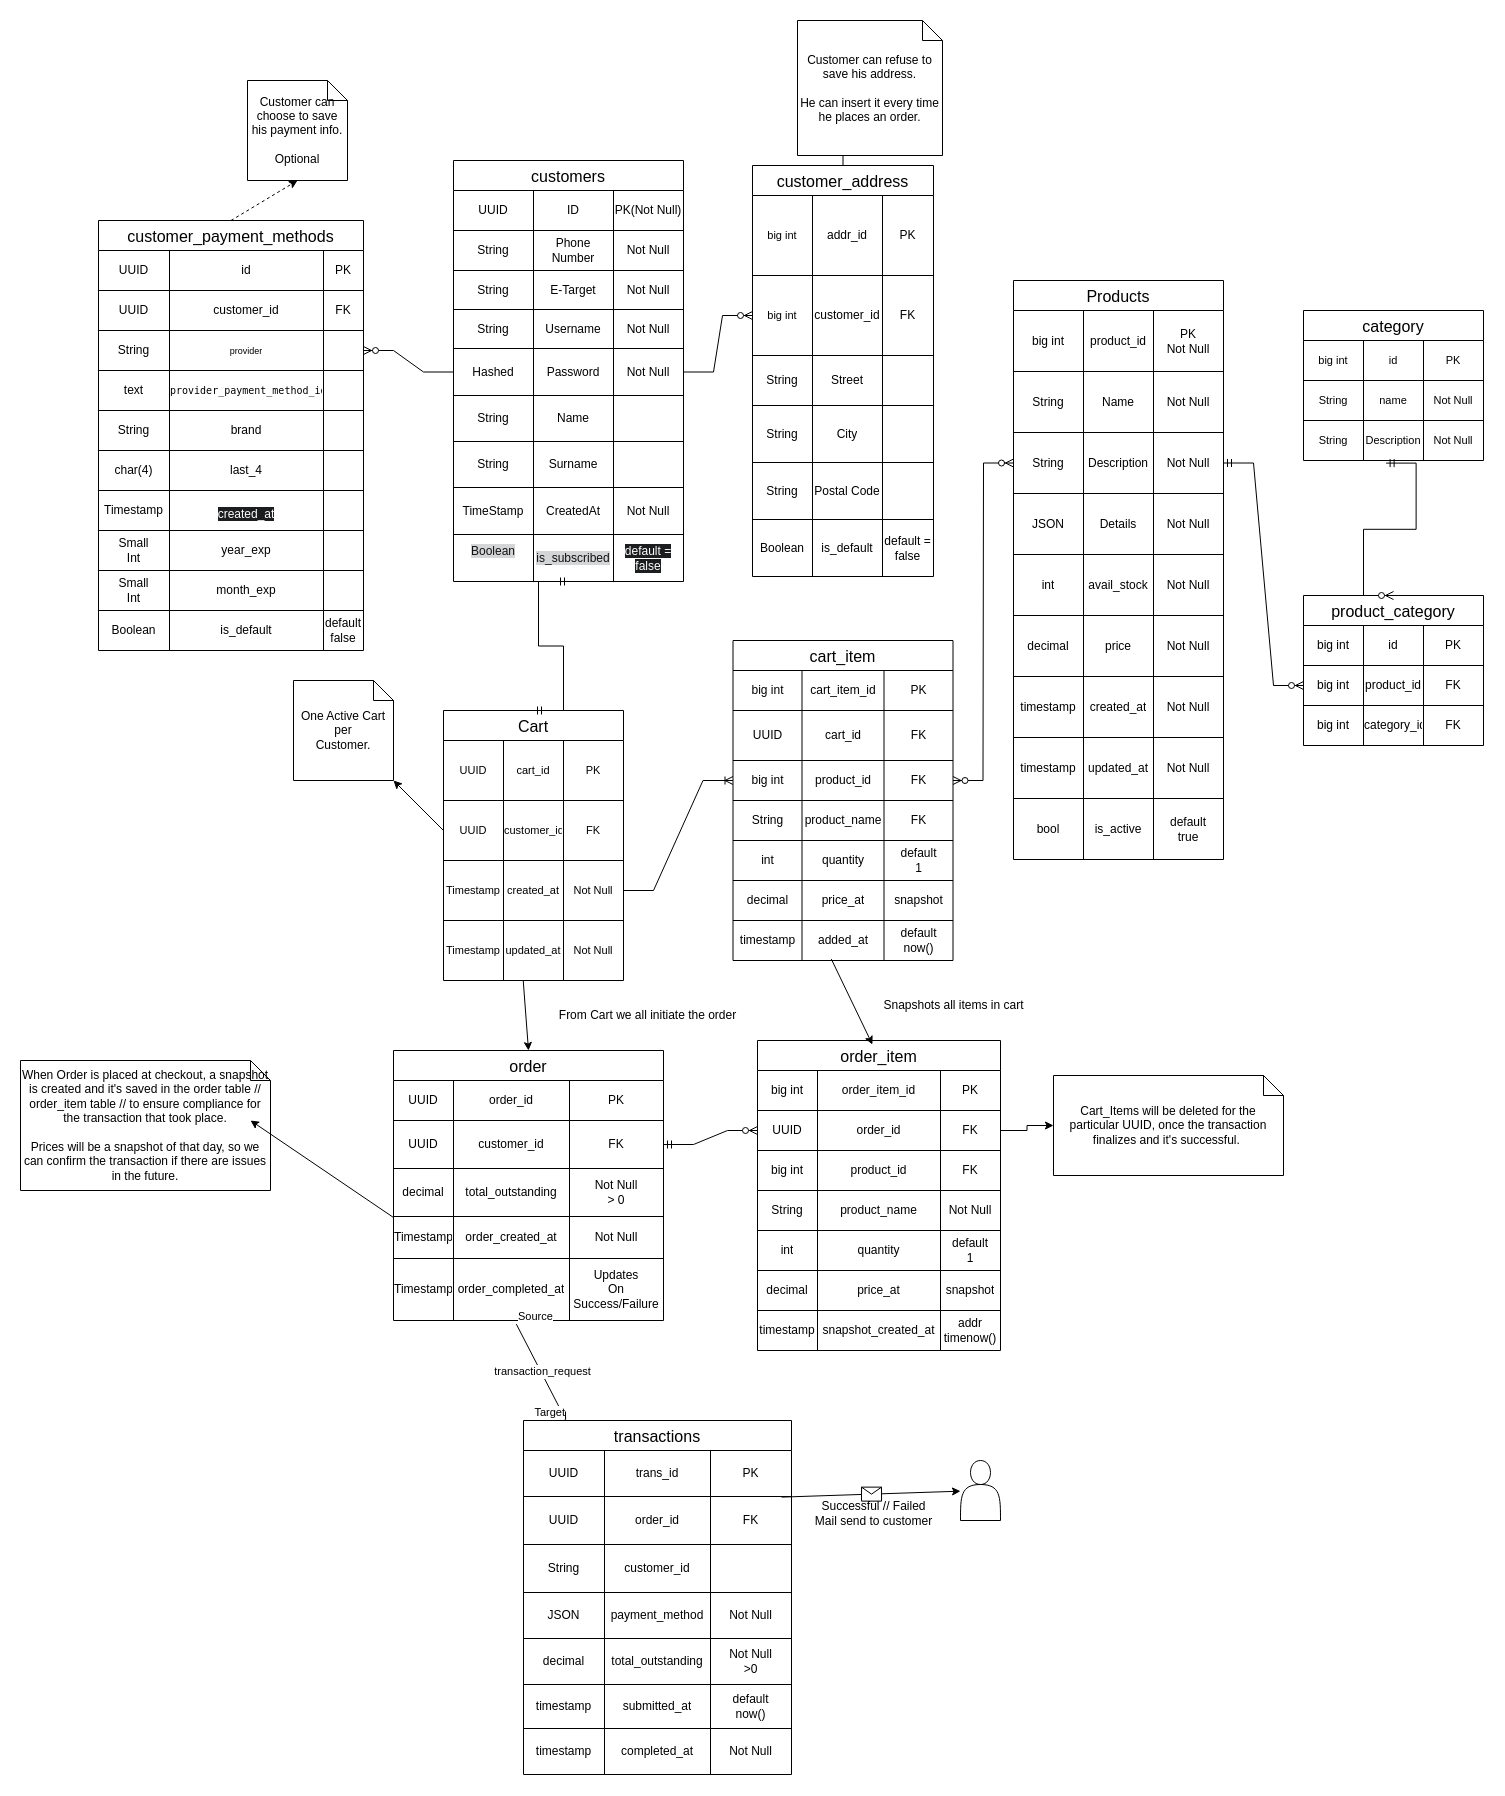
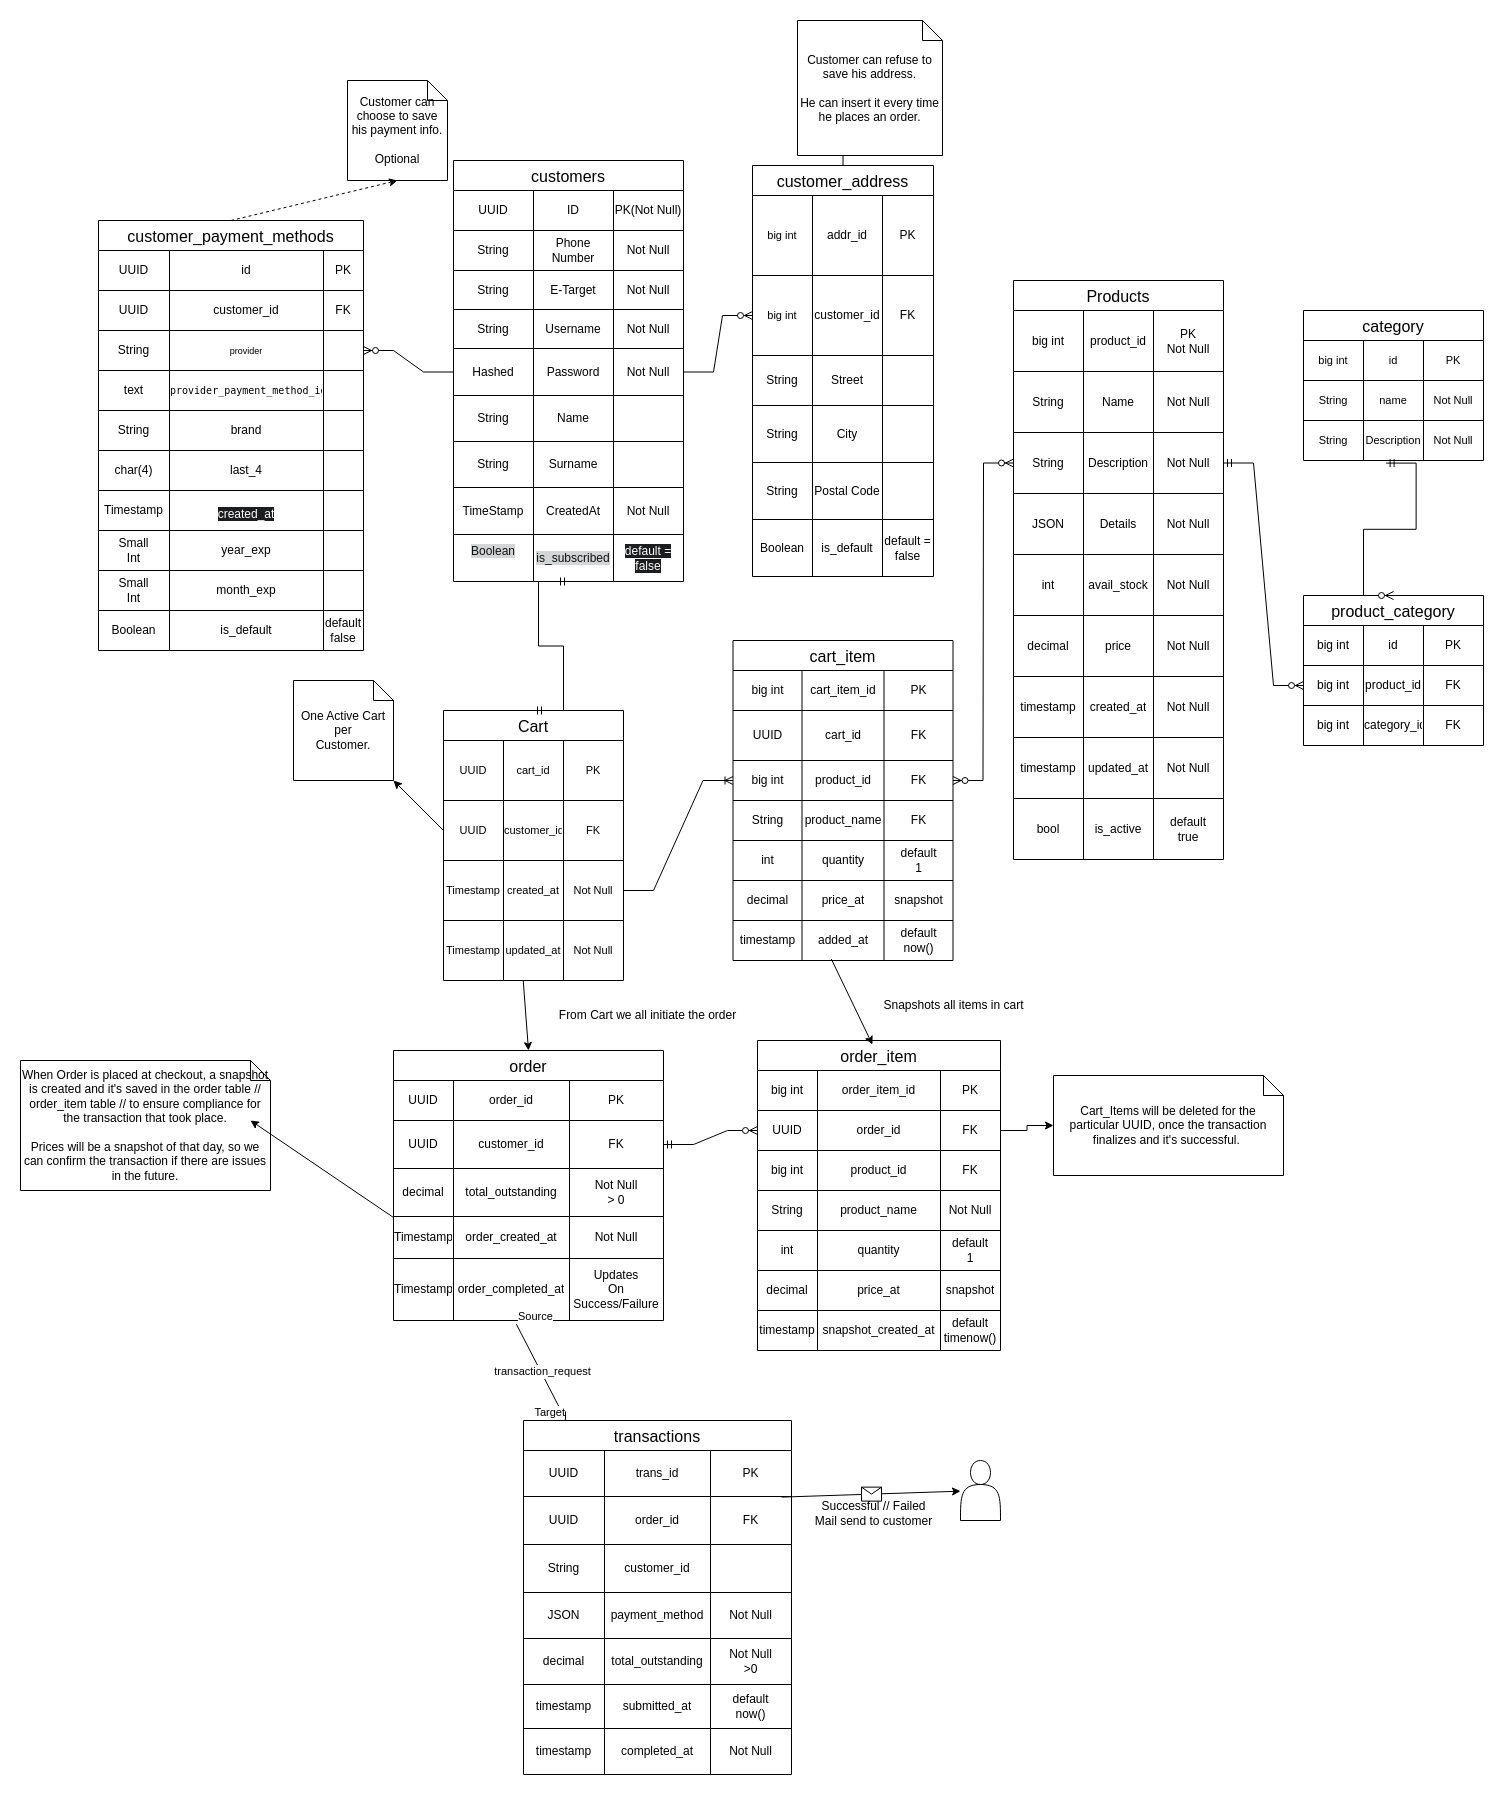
- <mxCell id="129" value="Customer can choose to save his payment info.&lt;br&gt;&lt;br&gt;Optional" style="shape=note;size=20;whiteSpace=wrap;html=1;" parent="1" vertex="1"><mxGeometry x="247" y="80" width="100" height="100" as="geometry" /></mxCell>
+ <mxCell id="129" value="Customer can choose to save his payment info.&lt;br&gt;&lt;br&gt;Optional" style="shape=note;size=20;whiteSpace=wrap;html=1;" parent="1" vertex="1"><mxGeometry x="347" y="80" width="100" height="100" as="geometry" /></mxCell>
- <mxCell id="276" value="addr&lt;br&gt;timenow()" style="shape=partialRectangle;html=1;whiteSpace=wrap;connectable=0;strokeColor=inherit;overflow=hidden;fillColor=none;top=0;left=0;bottom=0;right=0;pointerEvents=1;fontSize=12;" vertex="1" parent="273"><mxGeometry x="183" width="60" height="40" as="geometry"><mxRectangle width="60" height="40" as="alternateBounds" /></mxGeometry></mxCell>
+ <mxCell id="276" value="default&lt;br&gt;timenow()" style="shape=partialRectangle;html=1;whiteSpace=wrap;connectable=0;strokeColor=inherit;overflow=hidden;fillColor=none;top=0;left=0;bottom=0;right=0;pointerEvents=1;fontSize=12;" vertex="1" parent="273"><mxGeometry x="183" width="60" height="40" as="geometry"><mxRectangle width="60" height="40" as="alternateBounds" /></mxGeometry></mxCell>
